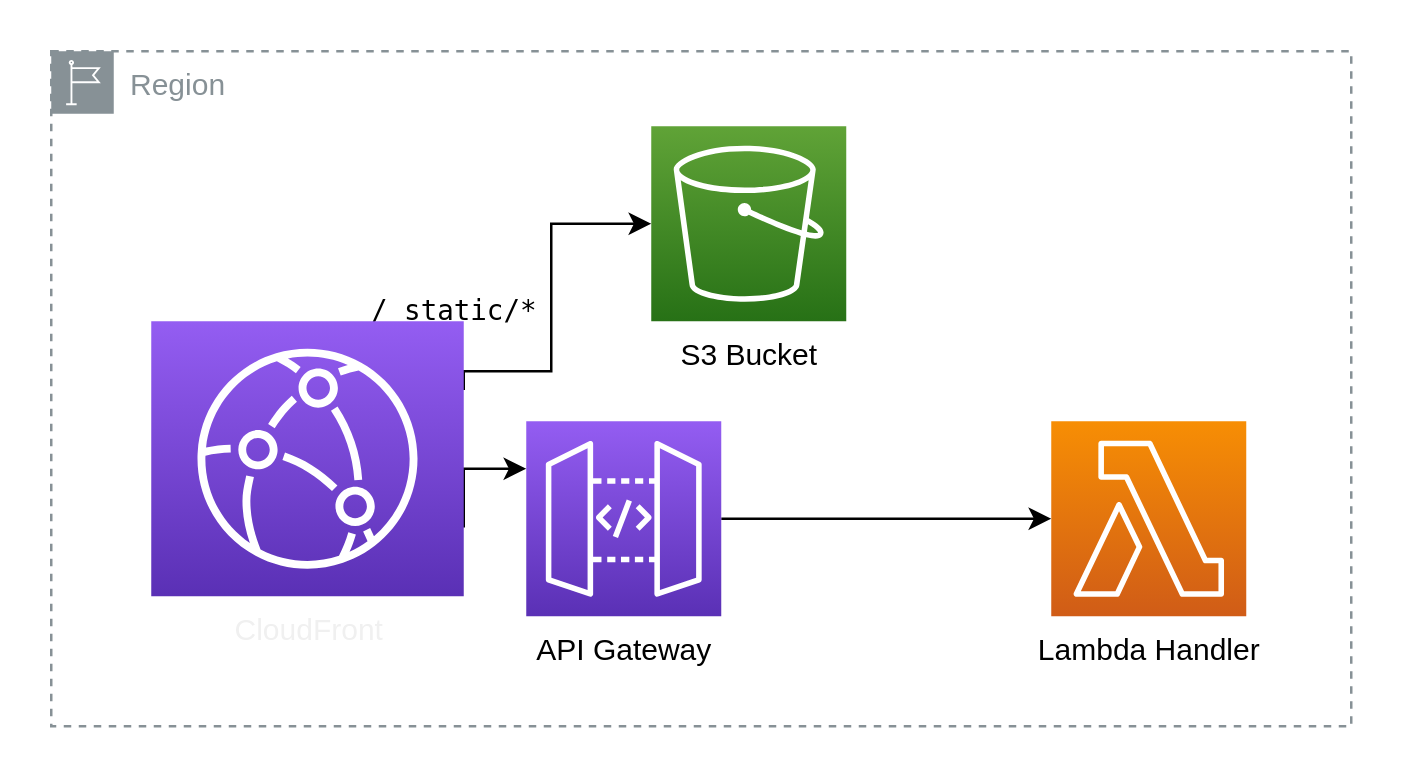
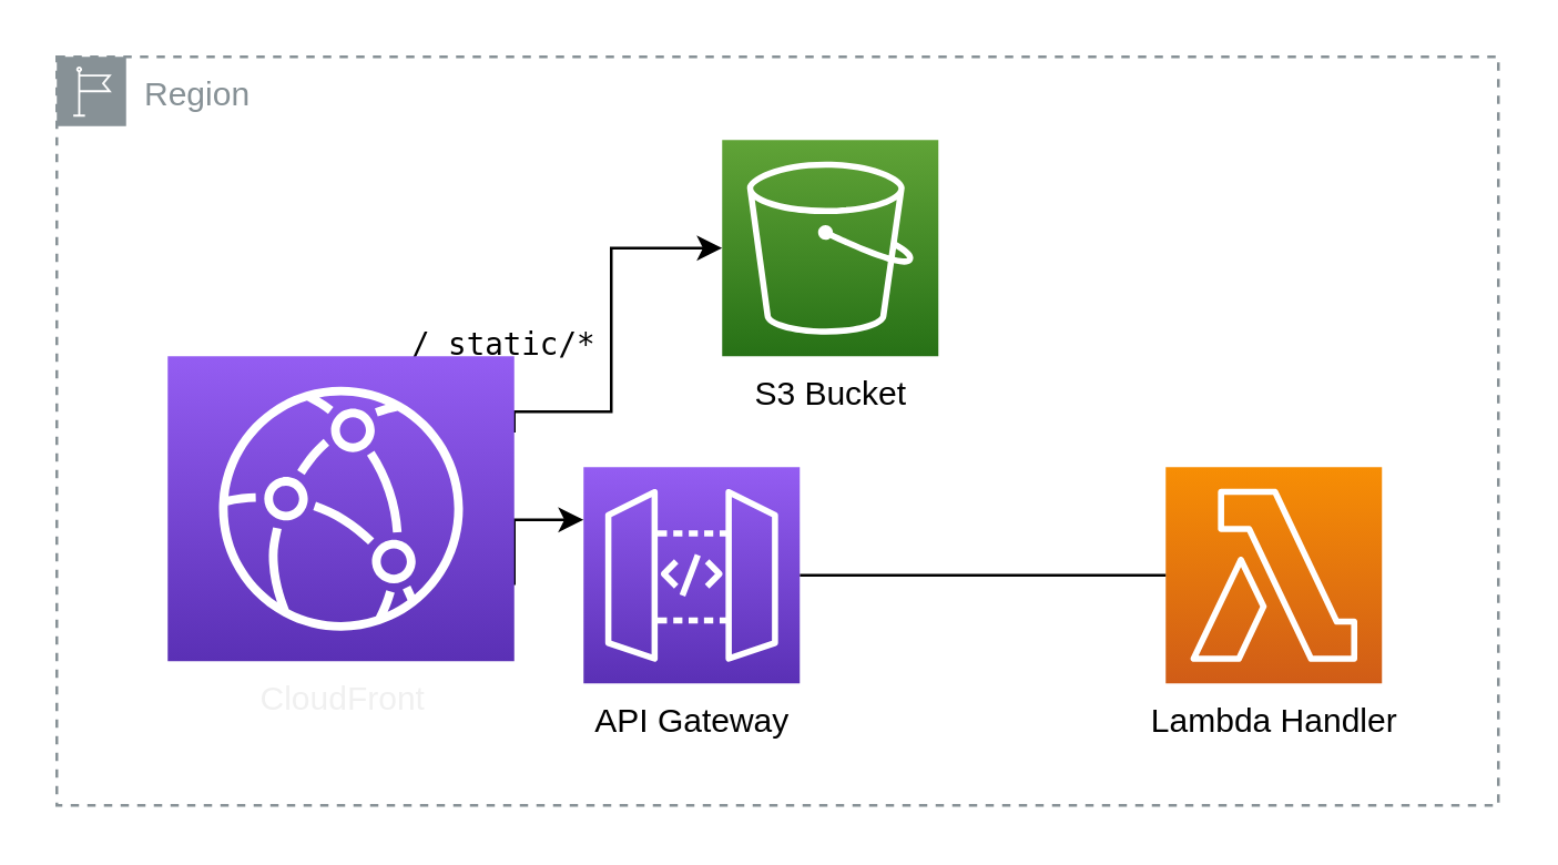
- <mxCell id="10" style="edgeStyle=orthogonalEdgeStyle;rounded=0;orthogonalLoop=1;jettySize=auto;html=1;fontColor=#f0f0f0;" parent="1" source="11" target="9" edge="1"><mxGeometry relative="1" as="geometry" /></mxCell>
+ <mxCell id="10" style="edgeStyle=orthogonalEdgeStyle;rounded=0;orthogonalLoop=1;jettySize=auto;html=1;fontColor=#f0f0f0;endArrow=none;" parent="1" source="11" target="9" edge="1"><mxGeometry relative="1" as="geometry" /></mxCell>
